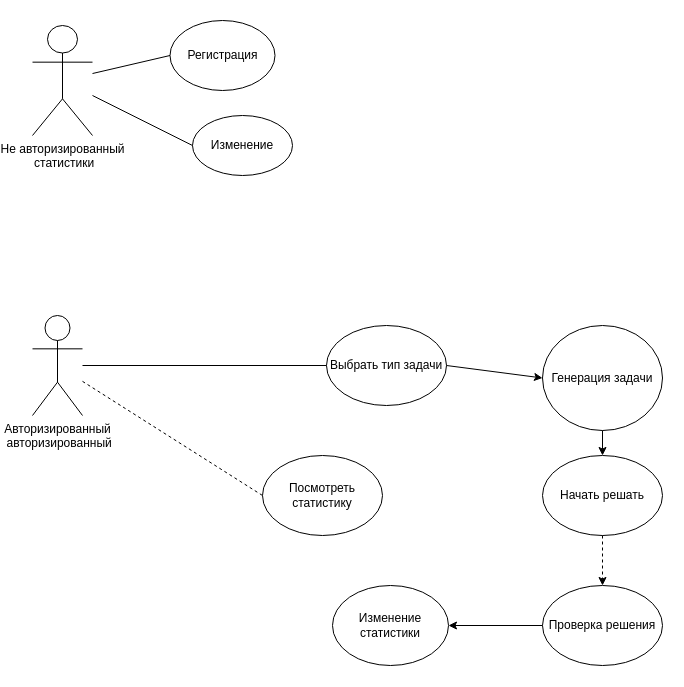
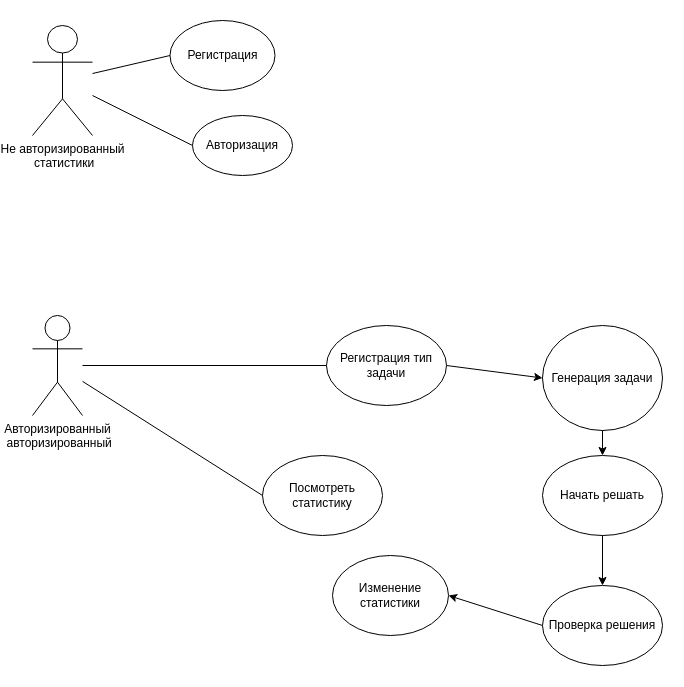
- <mxCell id="2" value="Изменение" style="ellipse;whiteSpace=wrap;html=1;" vertex="1" parent="1"><mxGeometry x="180" y="115" width="100" height="60" as="geometry" /></mxCell>
+ <mxCell id="2" value="Авторизация" style="ellipse;whiteSpace=wrap;html=1;" vertex="1" parent="1"><mxGeometry x="180" y="115" width="100" height="60" as="geometry" /></mxCell>
- <mxCell id="8" value="Выбрать тип задачи" style="ellipse;whiteSpace=wrap;html=1;" vertex="1" parent="1"><mxGeometry x="314" y="325" width="120" height="80" as="geometry" /></mxCell>
+ <mxCell id="8" value="Регистрация тип задачи" style="ellipse;whiteSpace=wrap;html=1;" vertex="1" parent="1"><mxGeometry x="314" y="325" width="120" height="80" as="geometry" /></mxCell>
- <mxCell id="12" value="" style="endArrow=none;html=1;rounded=0;entryX=0;entryY=0.5;entryDx=0;entryDy=0;dashed=1;" edge="1" parent="1" source="7" target="11"><mxGeometry width="50" height="50" relative="1" as="geometry"><mxPoint x="390" y="605" as="sourcePoint" /><mxPoint x="440" y="555" as="targetPoint" /></mxGeometry></mxCell>
+ <mxCell id="12" value="" style="endArrow=none;html=1;rounded=0;entryX=0;entryY=0.5;entryDx=0;entryDy=0;" edge="1" parent="1" source="7" target="11"><mxGeometry width="50" height="50" relative="1" as="geometry"><mxPoint x="390" y="605" as="sourcePoint" /><mxPoint x="440" y="555" as="targetPoint" /></mxGeometry></mxCell>
- <mxCell id="16" value="" style="endArrow=classic;html=1;rounded=0;exitX=0.5;exitY=1;exitDx=0;exitDy=0;entryX=0.5;entryY=0;entryDx=0;entryDy=0;dashed=1;" edge="1" parent="1" source="10" target="15"><mxGeometry width="50" height="50" relative="1" as="geometry"><mxPoint x="360" y="635" as="sourcePoint" /><mxPoint x="410" y="585" as="targetPoint" /></mxGeometry></mxCell>
+ <mxCell id="16" value="" style="endArrow=classic;html=1;rounded=0;exitX=0.5;exitY=1;exitDx=0;exitDy=0;entryX=0.5;entryY=0;entryDx=0;entryDy=0;" edge="1" parent="1" source="10" target="15"><mxGeometry width="50" height="50" relative="1" as="geometry"><mxPoint x="360" y="635" as="sourcePoint" /><mxPoint x="410" y="585" as="targetPoint" /></mxGeometry></mxCell>
- <mxCell id="17" value="Изменение статистики" style="ellipse;whiteSpace=wrap;html=1;" vertex="1" parent="1"><mxGeometry x="320" y="585" width="116" height="80" as="geometry" /></mxCell>
+ <mxCell id="17" value="Изменение статистики" style="ellipse;whiteSpace=wrap;html=1;" vertex="1" parent="1"><mxGeometry x="320" y="555" width="116" height="80" as="geometry" /></mxCell>
